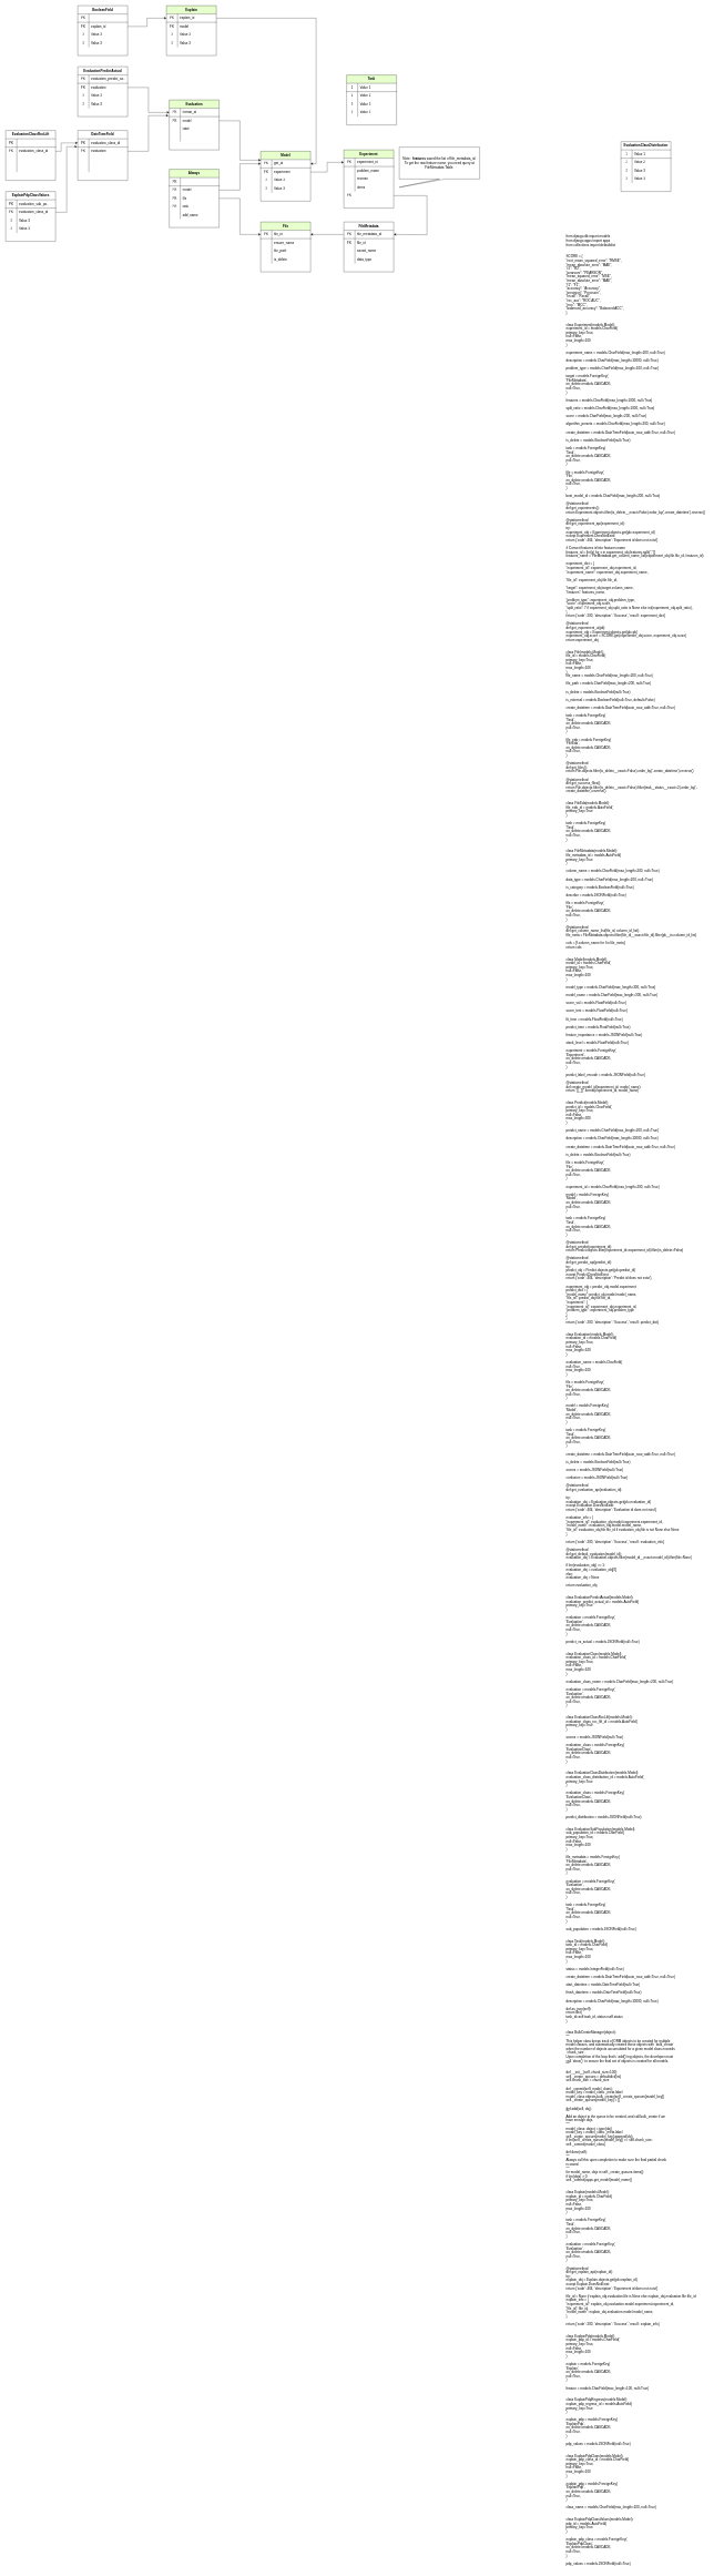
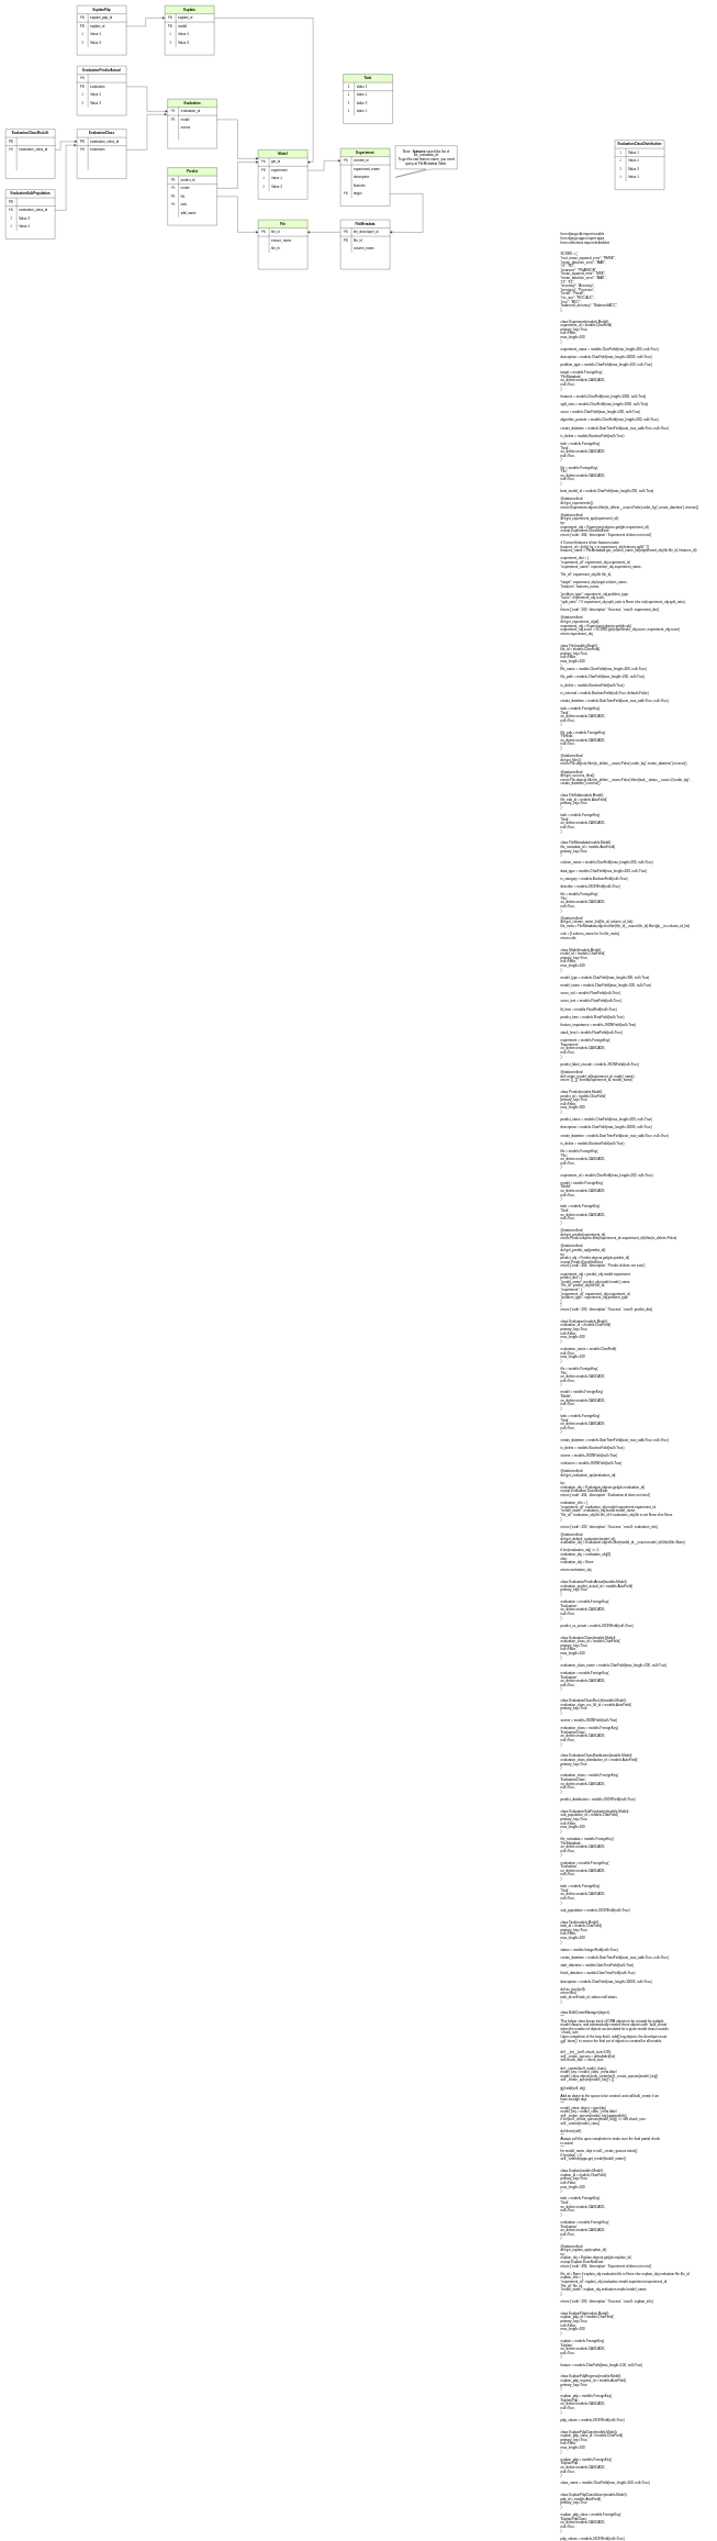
- <mxCell id="177" value="BooleanField" style="shape=table;startSize=30;container=1;collapsible=0;childLayout=tableLayout;fixedRows=1;rowLines=0;fontStyle=1;align=center;pointerEvents=1;" parent="1" vertex="1"><mxGeometry x="280" y="20" width="180" height="180" as="geometry" /></mxCell>
+ <mxCell id="177" value="ExplainPdp" style="shape=table;startSize=30;container=1;collapsible=0;childLayout=tableLayout;fixedRows=1;rowLines=0;fontStyle=1;align=center;pointerEvents=1;" parent="1" vertex="1"><mxGeometry x="280" y="20" width="180" height="180" as="geometry" /></mxCell>
+ <mxCell id="180" value="explain_pdp_id" style="shape=partialRectangle;html=1;whiteSpace=wrap;connectable=0;fillColor=none;top=0;left=0;bottom=0;right=0;align=left;spacingLeft=6;overflow=hidden;pointerEvents=1;" parent="178" vertex="1"><mxGeometry x="40" width="140" height="30" as="geometry"><mxRectangle width="140" height="30" as="alternateBounds" /></mxGeometry></mxCell>
- <mxCell id="89" value="evaluation_predict_ac.." style="shape=partialRectangle;html=1;whiteSpace=wrap;connectable=0;fillColor=none;top=0;left=0;bottom=0;right=0;align=left;spacingLeft=6;overflow=hidden;pointerEvents=1;" parent="87" vertex="1"><mxGeometry x="40" width="140" height="30" as="geometry"><mxRectangle width="140" height="30" as="alternateBounds" /></mxGeometry></mxCell>
- <mxCell id="76" value="format_id" style="shape=partialRectangle;html=1;whiteSpace=wrap;connectable=0;fillColor=none;top=0;left=0;bottom=0;right=0;align=left;spacingLeft=6;overflow=hidden;pointerEvents=1;" parent="74" vertex="1"><mxGeometry x="40" width="140" height="30" as="geometry"><mxRectangle width="140" height="30" as="alternateBounds" /></mxGeometry></mxCell>
+ <mxCell id="76" value="evaluation_id" style="shape=partialRectangle;html=1;whiteSpace=wrap;connectable=0;fillColor=none;top=0;left=0;bottom=0;right=0;align=left;spacingLeft=6;overflow=hidden;pointerEvents=1;" parent="74" vertex="1"><mxGeometry x="40" width="140" height="30" as="geometry"><mxRectangle width="140" height="30" as="alternateBounds" /></mxGeometry></mxCell>
- <mxCell id="82" value="label" style="shape=partialRectangle;html=1;whiteSpace=wrap;connectable=0;fillColor=none;top=0;left=0;bottom=0;right=0;align=left;spacingLeft=6;overflow=hidden;pointerEvents=1;" parent="80" vertex="1"><mxGeometry x="40" width="140" height="30" as="geometry"><mxRectangle width="140" height="30" as="alternateBounds" /></mxGeometry></mxCell>
+ <mxCell id="82" value="scores" style="shape=partialRectangle;html=1;whiteSpace=wrap;connectable=0;fillColor=none;top=0;left=0;bottom=0;right=0;align=left;spacingLeft=6;overflow=hidden;pointerEvents=1;" parent="80" vertex="1"><mxGeometry x="40" width="140" height="30" as="geometry"><mxRectangle width="140" height="30" as="alternateBounds" /></mxGeometry></mxCell>
- <mxCell id="99" value="DateTimeField" style="shape=table;startSize=30;container=1;collapsible=0;childLayout=tableLayout;fixedRows=1;rowLines=0;fontStyle=1;align=center;pointerEvents=1;" parent="1" vertex="1"><mxGeometry x="280" y="470" width="180" height="180" as="geometry" /></mxCell>
+ <mxCell id="99" value="EvaluationClass" style="shape=table;startSize=30;container=1;collapsible=0;childLayout=tableLayout;fixedRows=1;rowLines=0;fontStyle=1;align=center;pointerEvents=1;" parent="1" vertex="1"><mxGeometry x="280" y="470" width="180" height="180" as="geometry" /></mxCell>
- <mxCell id="5" value="experiment_id" style="shape=partialRectangle;html=1;whiteSpace=wrap;connectable=0;fillColor=none;top=0;left=0;bottom=0;right=0;align=left;spacingLeft=6;overflow=hidden;pointerEvents=1;" parent="3" vertex="1"><mxGeometry x="40" width="140" height="30" as="geometry"><mxRectangle width="140" height="30" as="alternateBounds" /></mxGeometry></mxCell>
+ <mxCell id="5" value="commit_id" style="shape=partialRectangle;html=1;whiteSpace=wrap;connectable=0;fillColor=none;top=0;left=0;bottom=0;right=0;align=left;spacingLeft=6;overflow=hidden;pointerEvents=1;" parent="3" vertex="1"><mxGeometry x="40" width="140" height="30" as="geometry"><mxRectangle width="140" height="30" as="alternateBounds" /></mxGeometry></mxCell>
- <mxCell id="202" value="Note : &lt;b&gt;features &lt;/b&gt;saved the list of file_metadata_id.&lt;br&gt;To get the raw feature name, you need query at FileMetadata Table." style="shape=callout;whiteSpace=wrap;html=1;perimeter=calloutPerimeter;position2=0;" parent="1" vertex="1"><mxGeometry x="1440" y="530" width="290" height="145" as="geometry" /></mxCell>
+ <mxCell id="202" value="Note : &lt;b&gt;features &lt;/b&gt;saved the list of file_metadata_id.&lt;br&gt;To get the raw feature name, you need query at FileMetadata Table." style="shape=callout;whiteSpace=wrap;html=1;perimeter=calloutPerimeter;position2=0;" parent="1" vertex="1"><mxGeometry x="1440" y="530" width="225" height="115" as="geometry" /></mxCell>
- <mxCell id="8" value="problem_name" style="shape=partialRectangle;html=1;whiteSpace=wrap;connectable=0;fillColor=none;top=0;left=0;bottom=0;right=0;align=left;spacingLeft=6;overflow=hidden;pointerEvents=1;" parent="6" vertex="1"><mxGeometry x="40" width="140" height="30" as="geometry"><mxRectangle width="140" height="30" as="alternateBounds" /></mxGeometry></mxCell>
+ <mxCell id="8" value="experiment_name" style="shape=partialRectangle;html=1;whiteSpace=wrap;connectable=0;fillColor=none;top=0;left=0;bottom=0;right=0;align=left;spacingLeft=6;overflow=hidden;pointerEvents=1;" parent="6" vertex="1"><mxGeometry x="40" width="140" height="30" as="geometry"><mxRectangle width="140" height="30" as="alternateBounds" /></mxGeometry></mxCell>
- <mxCell id="31" value="Always" style="shape=table;startSize=30;container=1;collapsible=0;childLayout=tableLayout;fixedRows=1;rowLines=0;fontStyle=1;align=center;pointerEvents=1;fillColor=#E6FFCC;" parent="1" vertex="1"><mxGeometry x="610" y="610" width="180" height="210" as="geometry" /></mxCell>
+ <mxCell id="31" value="Predict" style="shape=table;startSize=30;container=1;collapsible=0;childLayout=tableLayout;fixedRows=1;rowLines=0;fontStyle=1;align=center;pointerEvents=1;fillColor=#E6FFCC;" parent="1" vertex="1"><mxGeometry x="610" y="610" width="180" height="210" as="geometry" /></mxCell>
- <mxCell id="11" value="reverse" style="shape=partialRectangle;html=1;whiteSpace=wrap;connectable=0;fillColor=none;top=0;left=0;bottom=0;right=0;align=left;spacingLeft=6;overflow=hidden;pointerEvents=1;" parent="9" vertex="1"><mxGeometry x="40" width="140" height="30" as="geometry"><mxRectangle width="140" height="30" as="alternateBounds" /></mxGeometry></mxCell>
+ <mxCell id="11" value="description" style="shape=partialRectangle;html=1;whiteSpace=wrap;connectable=0;fillColor=none;top=0;left=0;bottom=0;right=0;align=left;spacingLeft=6;overflow=hidden;pointerEvents=1;" parent="9" vertex="1"><mxGeometry x="40" width="140" height="30" as="geometry"><mxRectangle width="140" height="30" as="alternateBounds" /></mxGeometry></mxCell>
+ <mxCell id="34" value="predict_id" style="shape=partialRectangle;html=1;whiteSpace=wrap;connectable=0;fillColor=none;top=0;left=0;bottom=0;right=0;align=left;spacingLeft=6;overflow=hidden;pointerEvents=1;" parent="32" vertex="1"><mxGeometry x="40" width="140" height="30" as="geometry"><mxRectangle width="140" height="30" as="alternateBounds" /></mxGeometry></mxCell>
- <mxCell id="14" value="items" style="shape=partialRectangle;html=1;whiteSpace=wrap;connectable=0;fillColor=none;top=0;left=0;bottom=0;right=0;align=left;spacingLeft=6;overflow=hidden;pointerEvents=1;" parent="12" vertex="1"><mxGeometry x="40" width="140" height="30" as="geometry"><mxRectangle width="140" height="30" as="alternateBounds" /></mxGeometry></mxCell>
+ <mxCell id="14" value="features" style="shape=partialRectangle;html=1;whiteSpace=wrap;connectable=0;fillColor=none;top=0;left=0;bottom=0;right=0;align=left;spacingLeft=6;overflow=hidden;pointerEvents=1;" parent="12" vertex="1"><mxGeometry x="40" width="140" height="30" as="geometry"><mxRectangle width="140" height="30" as="alternateBounds" /></mxGeometry></mxCell>
+ <mxCell id="17" value="target" style="shape=partialRectangle;html=1;whiteSpace=wrap;connectable=0;fillColor=none;top=0;left=0;bottom=0;right=0;align=left;spacingLeft=6;overflow=hidden;pointerEvents=1;" parent="15" vertex="1"><mxGeometry x="40" width="140" height="30" as="geometry"><mxRectangle width="140" height="30" as="alternateBounds" /></mxGeometry></mxCell>
- <mxCell id="137" value="ExplainPdpClassValues" style="shape=table;startSize=30;container=1;collapsible=0;childLayout=tableLayout;fixedRows=1;rowLines=0;fontStyle=1;align=center;pointerEvents=1;" parent="1" vertex="1"><mxGeometry x="20" y="690" width="180" height="180" as="geometry" /></mxCell>
+ <mxCell id="137" value="EvaluationSubPopulation" style="shape=table;startSize=30;container=1;collapsible=0;childLayout=tableLayout;fixedRows=1;rowLines=0;fontStyle=1;align=center;pointerEvents=1;" parent="1" vertex="1"><mxGeometry x="20" y="690" width="180" height="180" as="geometry" /></mxCell>
- <mxCell id="140" value="evaluation_sub_po.." style="shape=partialRectangle;html=1;whiteSpace=wrap;connectable=0;fillColor=none;top=0;left=0;bottom=0;right=0;align=left;spacingLeft=6;overflow=hidden;pointerEvents=1;" parent="138" vertex="1"><mxGeometry x="40" width="140" height="30" as="geometry"><mxRectangle width="140" height="30" as="alternateBounds" /></mxGeometry></mxCell>
- <mxCell id="63" value="file_metadata_id" style="shape=partialRectangle;html=1;whiteSpace=wrap;connectable=0;fillColor=none;top=0;left=0;bottom=0;right=0;align=left;spacingLeft=6;overflow=hidden;pointerEvents=1;" parent="61" vertex="1"><mxGeometry x="40" width="140" height="30" as="geometry"><mxRectangle width="140" height="30" as="alternateBounds" /></mxGeometry></mxCell>
+ <mxCell id="63" value="file_developer_id" style="shape=partialRectangle;html=1;whiteSpace=wrap;connectable=0;fillColor=none;top=0;left=0;bottom=0;right=0;align=left;spacingLeft=6;overflow=hidden;pointerEvents=1;" parent="61" vertex="1"><mxGeometry x="40" width="140" height="30" as="geometry"><mxRectangle width="140" height="30" as="alternateBounds" /></mxGeometry></mxCell>
- <mxCell id="56" value="file_path" style="shape=partialRectangle;html=1;whiteSpace=wrap;connectable=0;fillColor=none;top=0;left=0;bottom=0;right=0;align=left;spacingLeft=6;overflow=hidden;pointerEvents=1;" parent="54" vertex="1"><mxGeometry x="40" width="140" height="30" as="geometry"><mxRectangle width="140" height="30" as="alternateBounds" /></mxGeometry></mxCell>
+ <mxCell id="56" value="file_fit" style="shape=partialRectangle;html=1;whiteSpace=wrap;connectable=0;fillColor=none;top=0;left=0;bottom=0;right=0;align=left;spacingLeft=6;overflow=hidden;pointerEvents=1;" parent="54" vertex="1"><mxGeometry x="40" width="140" height="30" as="geometry"><mxRectangle width="140" height="30" as="alternateBounds" /></mxGeometry></mxCell>
- <mxCell id="69" value="saved_name" style="shape=partialRectangle;html=1;whiteSpace=wrap;connectable=0;fillColor=none;top=0;left=0;bottom=0;right=0;align=left;spacingLeft=6;overflow=hidden;pointerEvents=1;" parent="67" vertex="1"><mxGeometry x="40" width="140" height="30" as="geometry"><mxRectangle width="140" height="30" as="alternateBounds" /></mxGeometry></mxCell>
+ <mxCell id="69" value="column_name" style="shape=partialRectangle;html=1;whiteSpace=wrap;connectable=0;fillColor=none;top=0;left=0;bottom=0;right=0;align=left;spacingLeft=6;overflow=hidden;pointerEvents=1;" parent="67" vertex="1"><mxGeometry x="40" width="140" height="30" as="geometry"><mxRectangle width="140" height="30" as="alternateBounds" /></mxGeometry></mxCell>
- <mxCell id="59" value="is_delete" style="shape=partialRectangle;html=1;whiteSpace=wrap;connectable=0;fillColor=none;top=0;left=0;bottom=0;right=0;align=left;spacingLeft=6;overflow=hidden;pointerEvents=1;" parent="57" vertex="1"><mxGeometry x="40" width="140" height="30" as="geometry"><mxRectangle width="140" height="30" as="alternateBounds" /></mxGeometry></mxCell>
- <mxCell id="72" value="data_type" style="shape=partialRectangle;html=1;whiteSpace=wrap;connectable=0;fillColor=none;top=0;left=0;bottom=0;right=0;align=left;spacingLeft=6;overflow=hidden;pointerEvents=1;" parent="70" vertex="1"><mxGeometry x="40" width="140" height="30" as="geometry"><mxRectangle width="140" height="30" as="alternateBounds" /></mxGeometry></mxCell>
